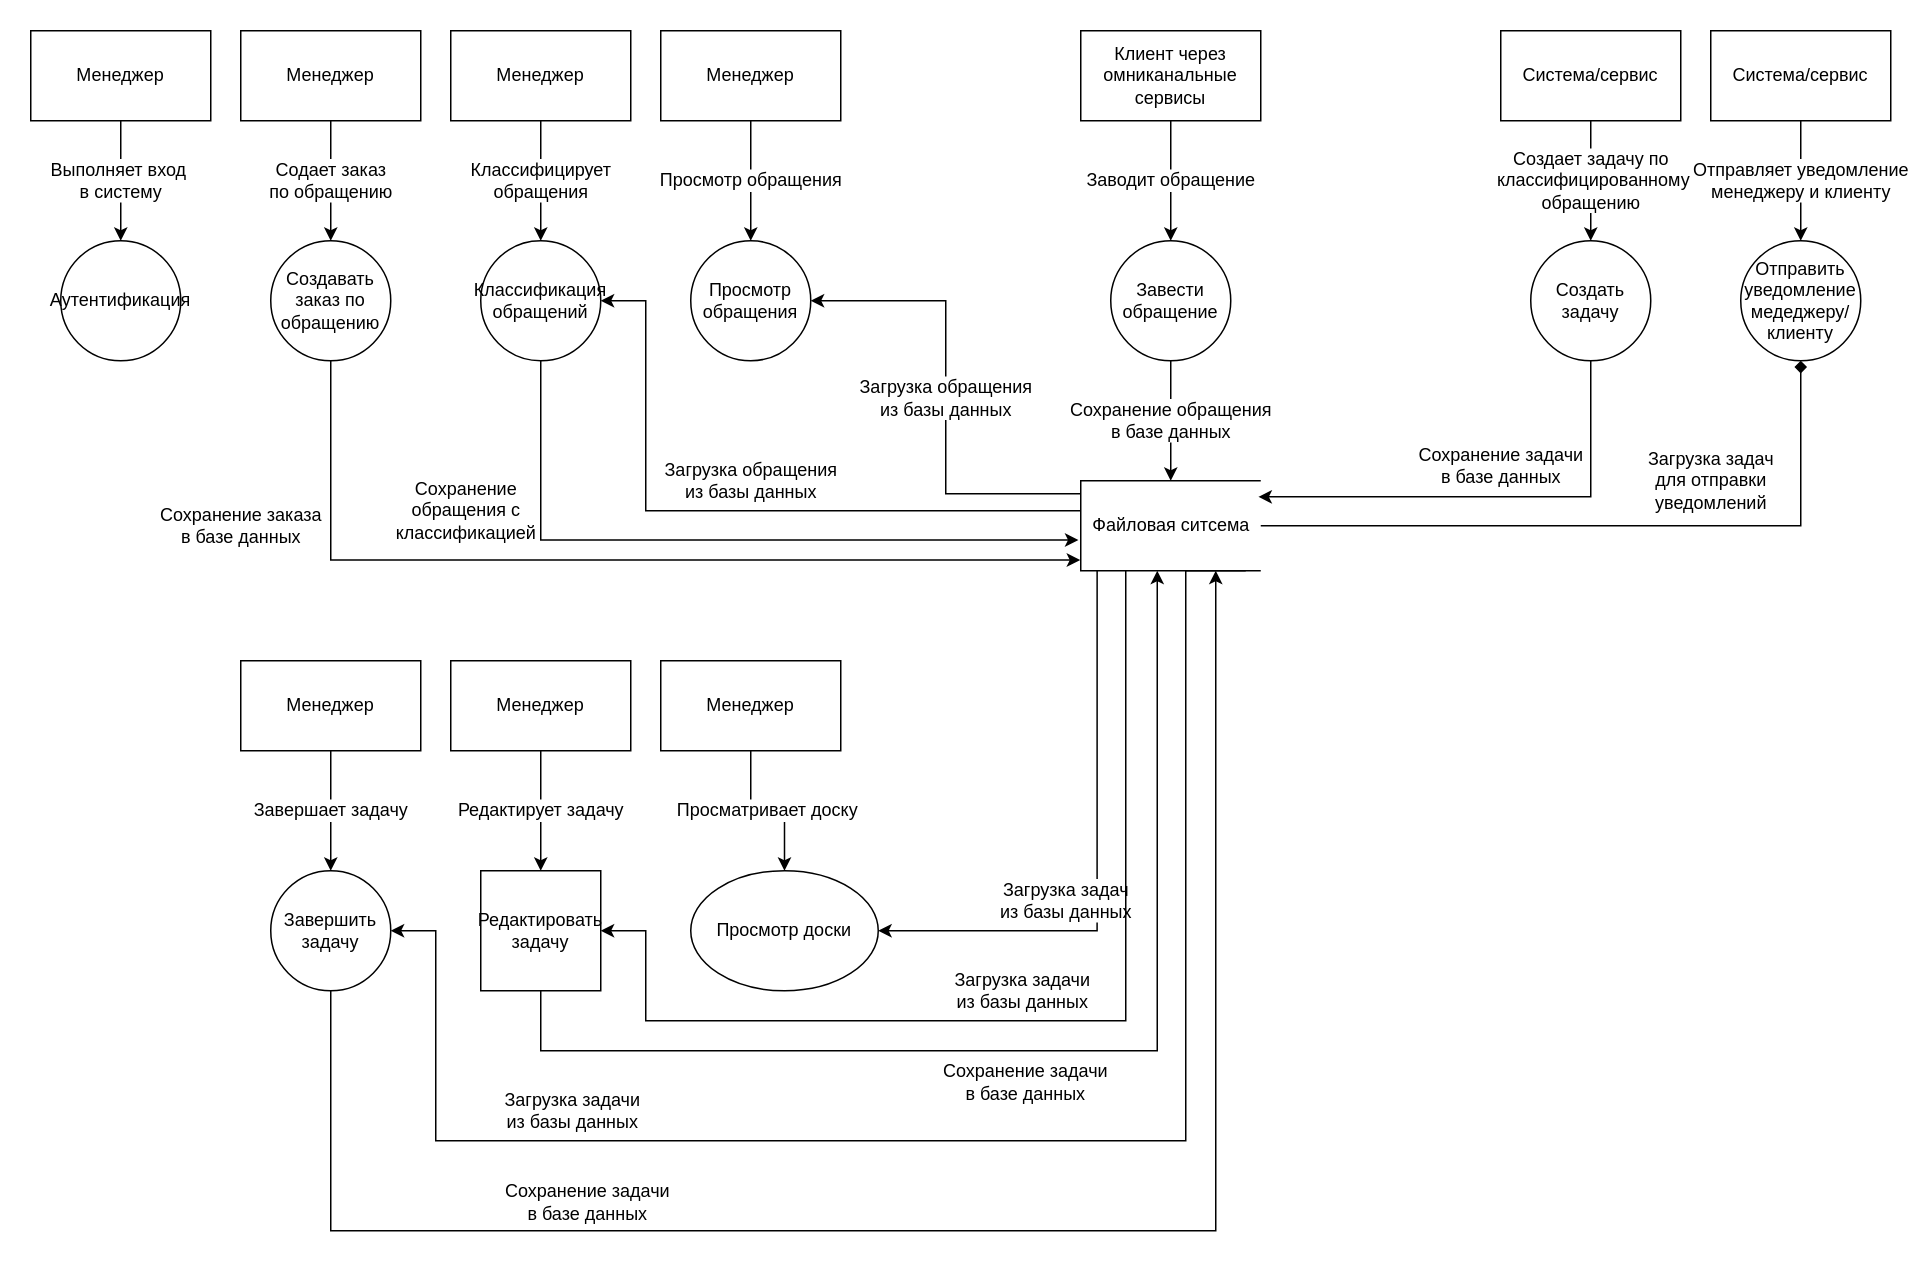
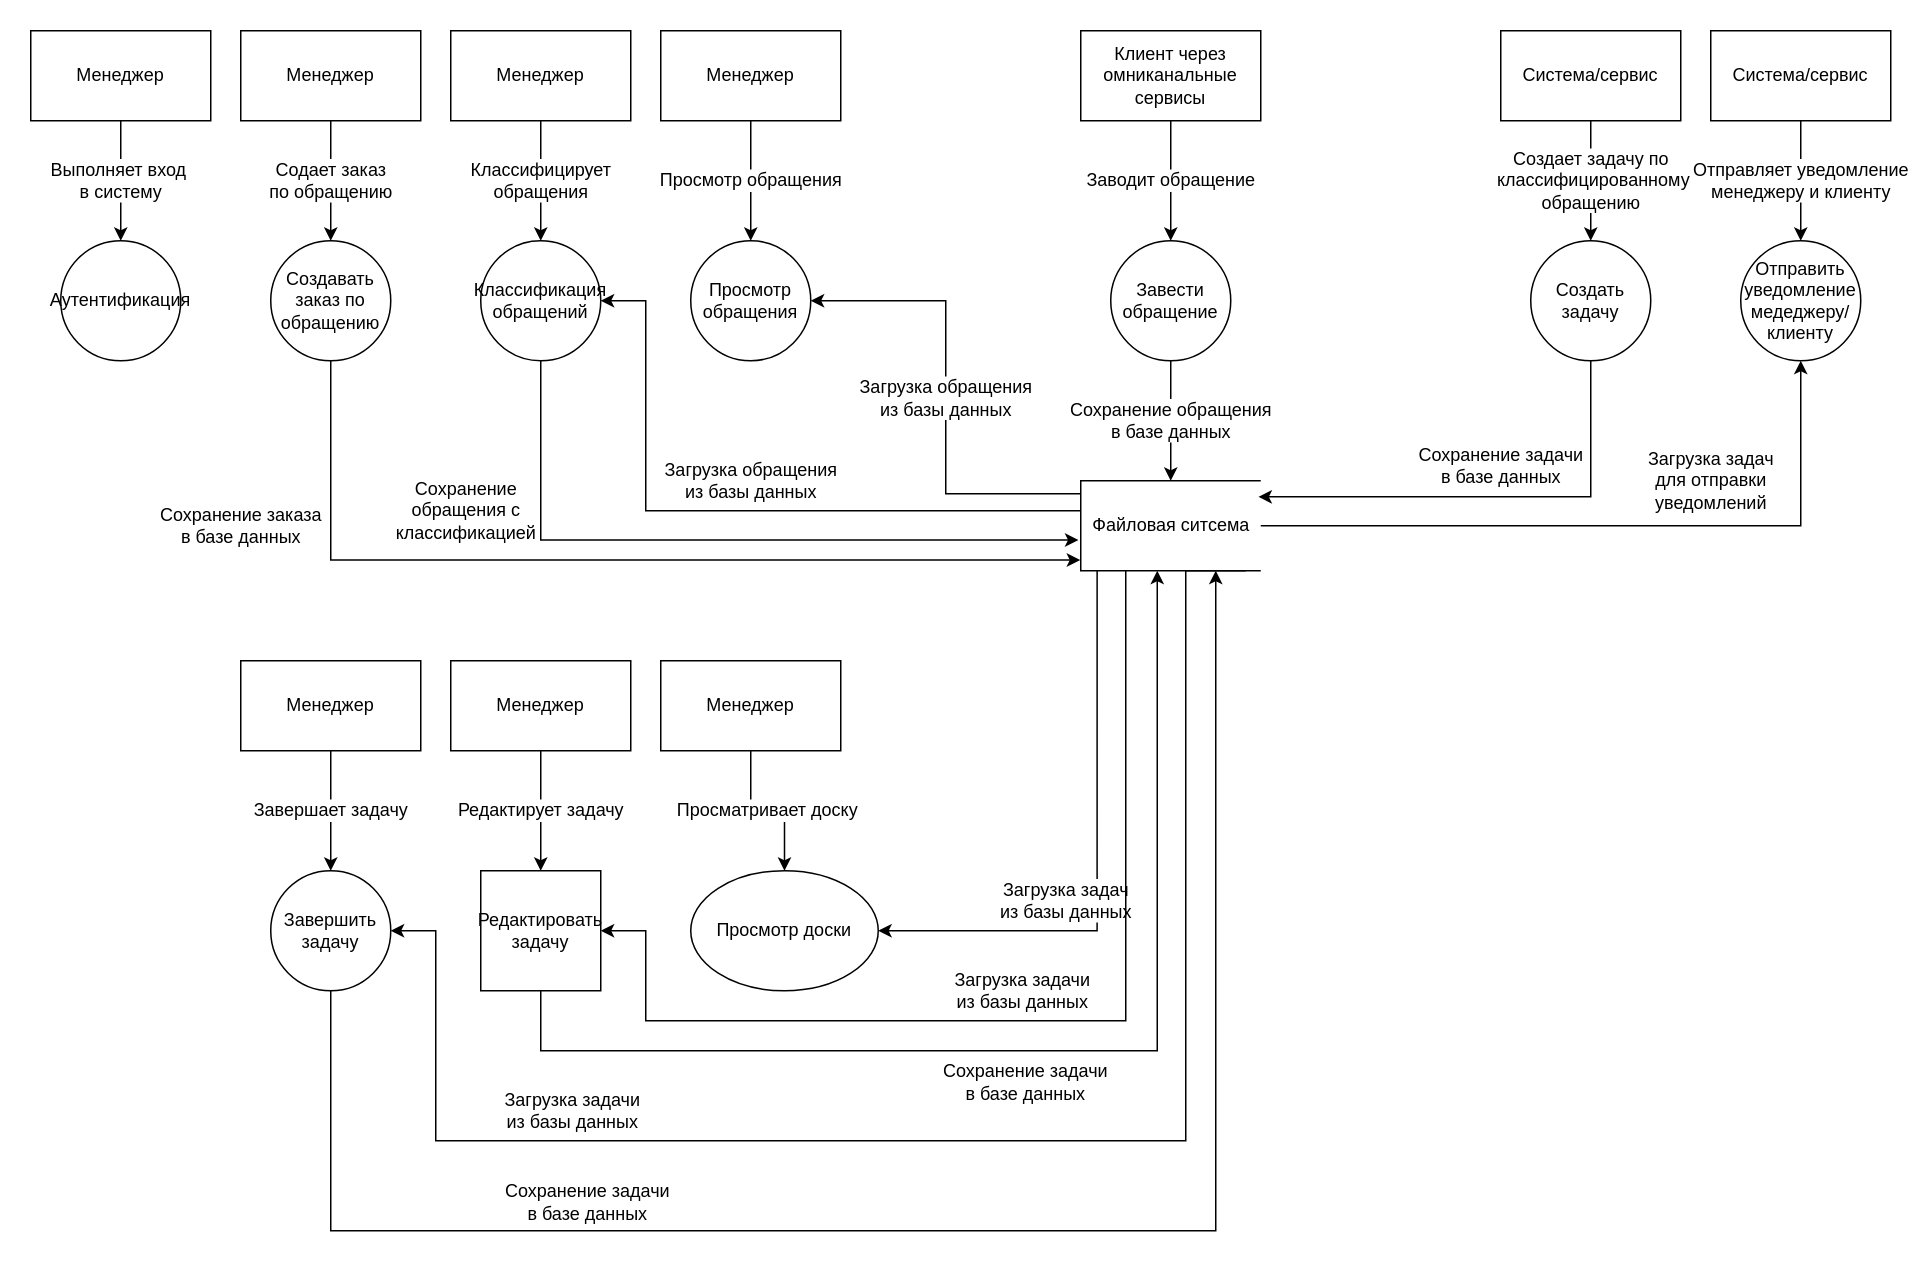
- <mxCell id="17" value="Загрузка задач&lt;br&gt;для отправки&lt;br&gt;уведомлений" style="edgeStyle=orthogonalEdgeStyle;rounded=0;orthogonalLoop=1;jettySize=auto;html=1;entryX=0.5;entryY=1;entryDx=0;entryDy=0;fontSize=12;startArrow=none;startFill=0;endArrow=diamond;endFill=1;" edge="1" parent="1" source="19" target="39"><mxGeometry x="0.277" y="30" relative="1" as="geometry"><mxPoint as="offset" /></mxGeometry></mxCell>
+ <mxCell id="17" value="Загрузка задач&lt;br&gt;для отправки&lt;br&gt;уведомлений" style="edgeStyle=orthogonalEdgeStyle;rounded=0;orthogonalLoop=1;jettySize=auto;html=1;entryX=0.5;entryY=1;entryDx=0;entryDy=0;fontSize=12;startArrow=none;startFill=0;endArrow=classic;endFill=1;" edge="1" parent="1" source="19" target="39"><mxGeometry x="0.277" y="30" relative="1" as="geometry"><mxPoint as="offset" /></mxGeometry></mxCell>
